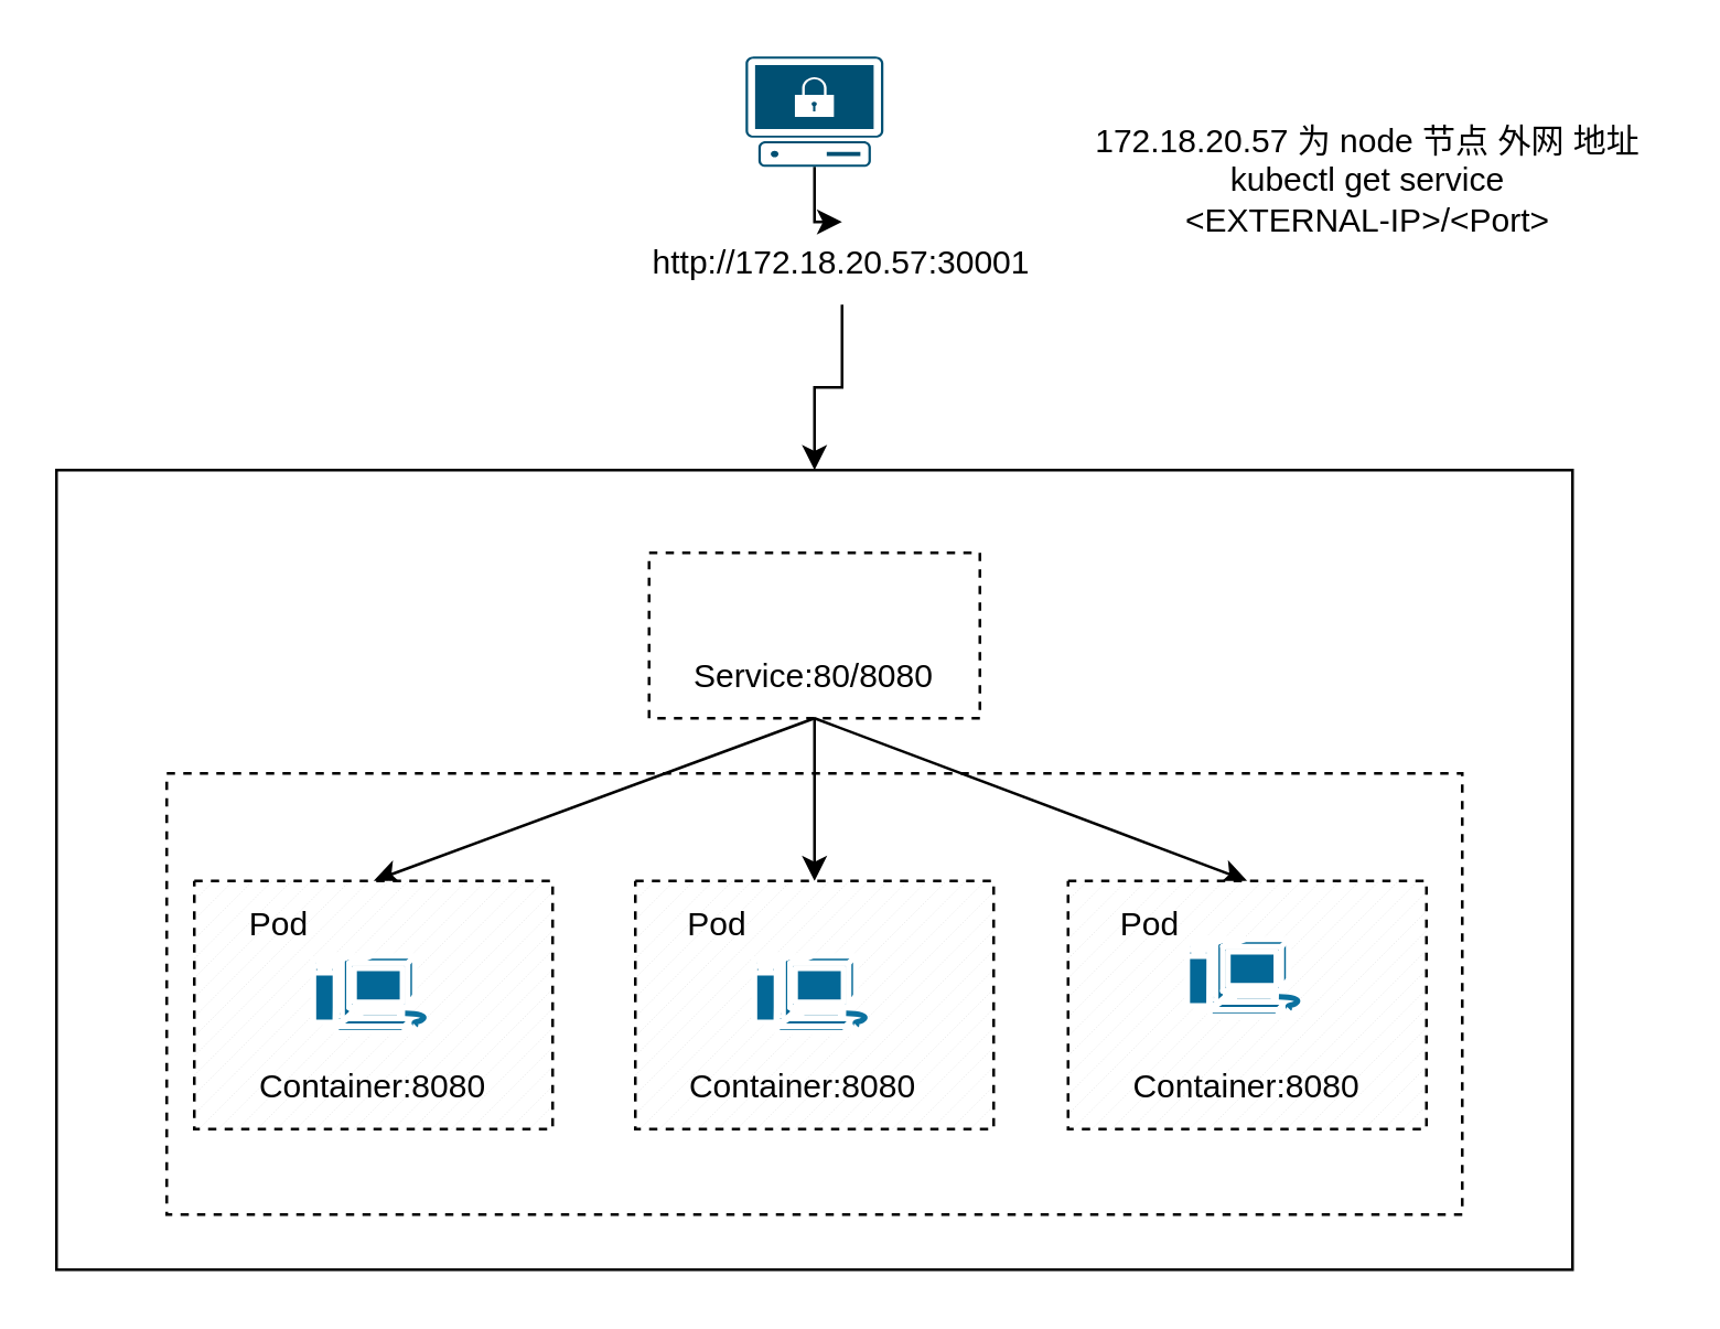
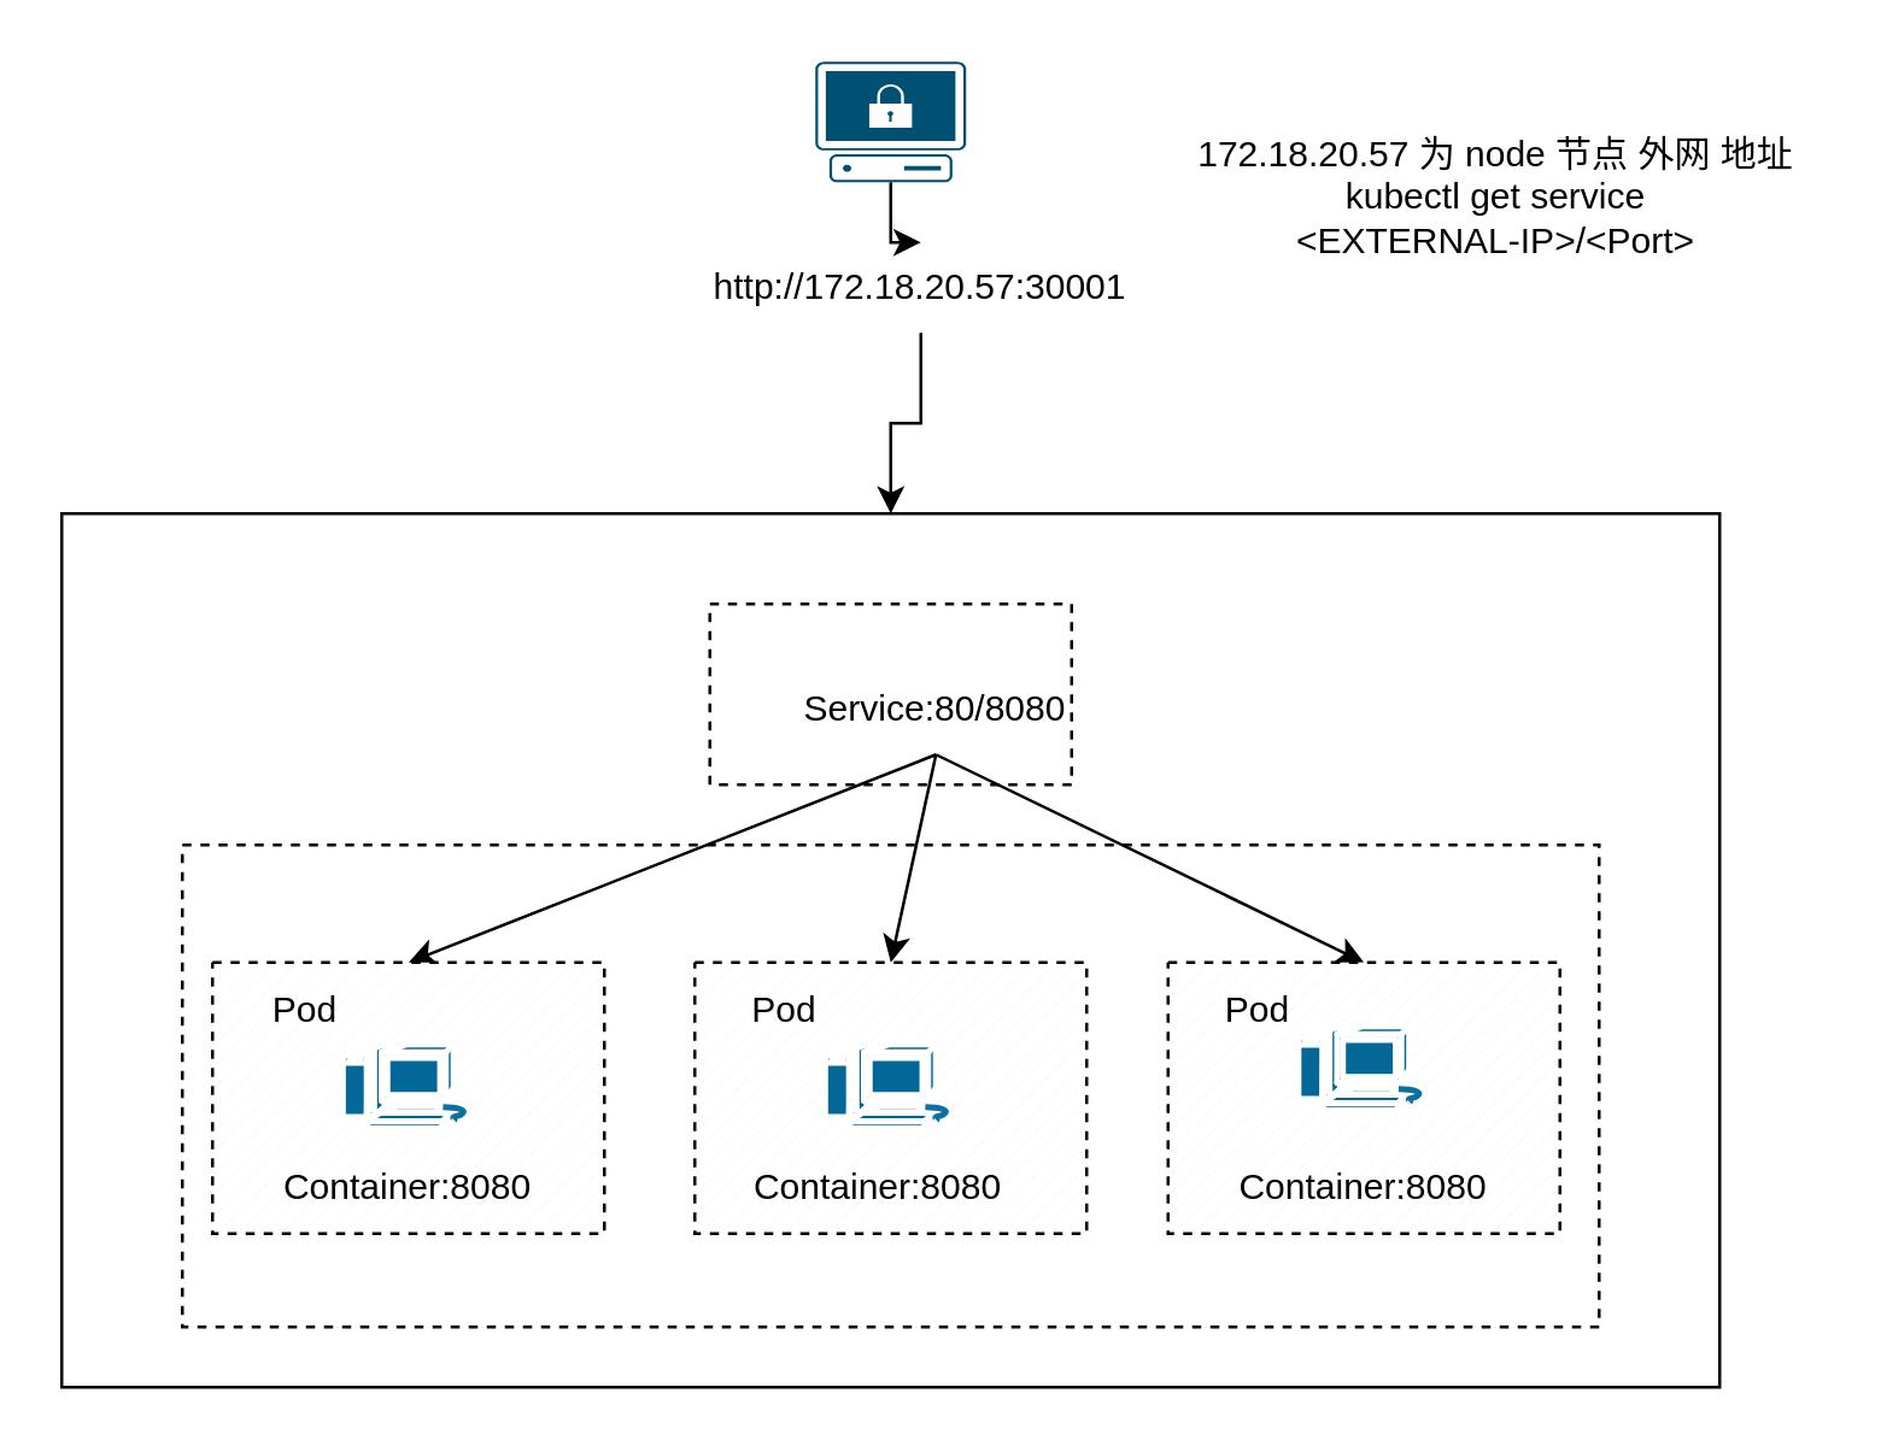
- <mxCell id="13" value="Service:80/8080" style="text;html=1;strokeColor=none;fillColor=none;align=center;verticalAlign=middle;whiteSpace=wrap;rounded=0;dashed=1;" vertex="1" parent="1"><mxGeometry x="265" y="230" width="60" height="30" as="geometry" /></mxCell>
+ <mxCell id="13" value="Service:80/8080" style="text;html=1;strokeColor=none;fillColor=none;align=center;verticalAlign=middle;whiteSpace=wrap;rounded=0;dashed=1;" vertex="1" parent="1"><mxGeometry x="280" y="220" width="60" height="30" as="geometry" /></mxCell>
